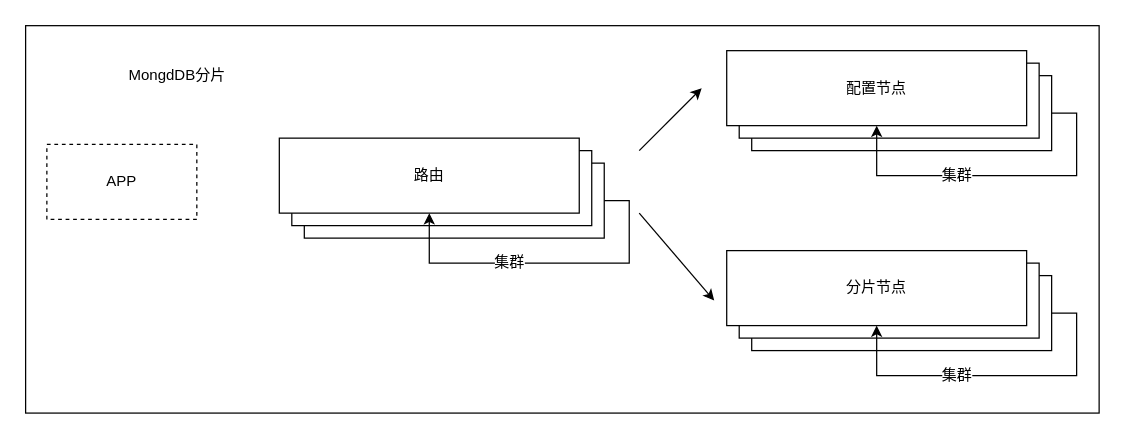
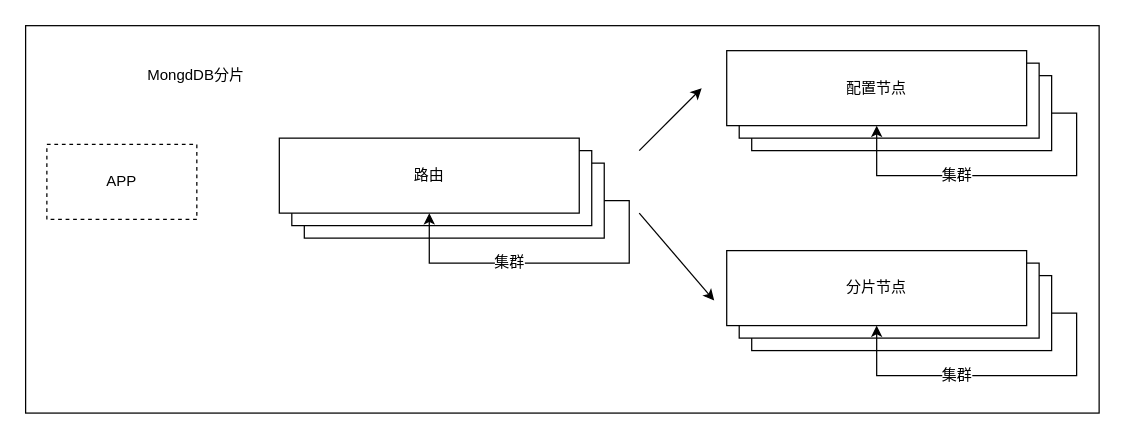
- <mxCell id="25" value="MongdDB分片&lt;br&gt;" style="text;html=1;strokeColor=none;fillColor=none;align=center;verticalAlign=middle;whiteSpace=wrap;rounded=0;" vertex="1" parent="2"><mxGeometry x="52" y="30" width="139" height="20" as="geometry" /></mxCell>
+ <mxCell id="25" value="MongdDB分片&lt;br&gt;" style="text;html=1;strokeColor=none;fillColor=none;align=center;verticalAlign=middle;whiteSpace=wrap;rounded=0;" vertex="1" parent="2"><mxGeometry x="67" y="30" width="139" height="20" as="geometry" /></mxCell>
